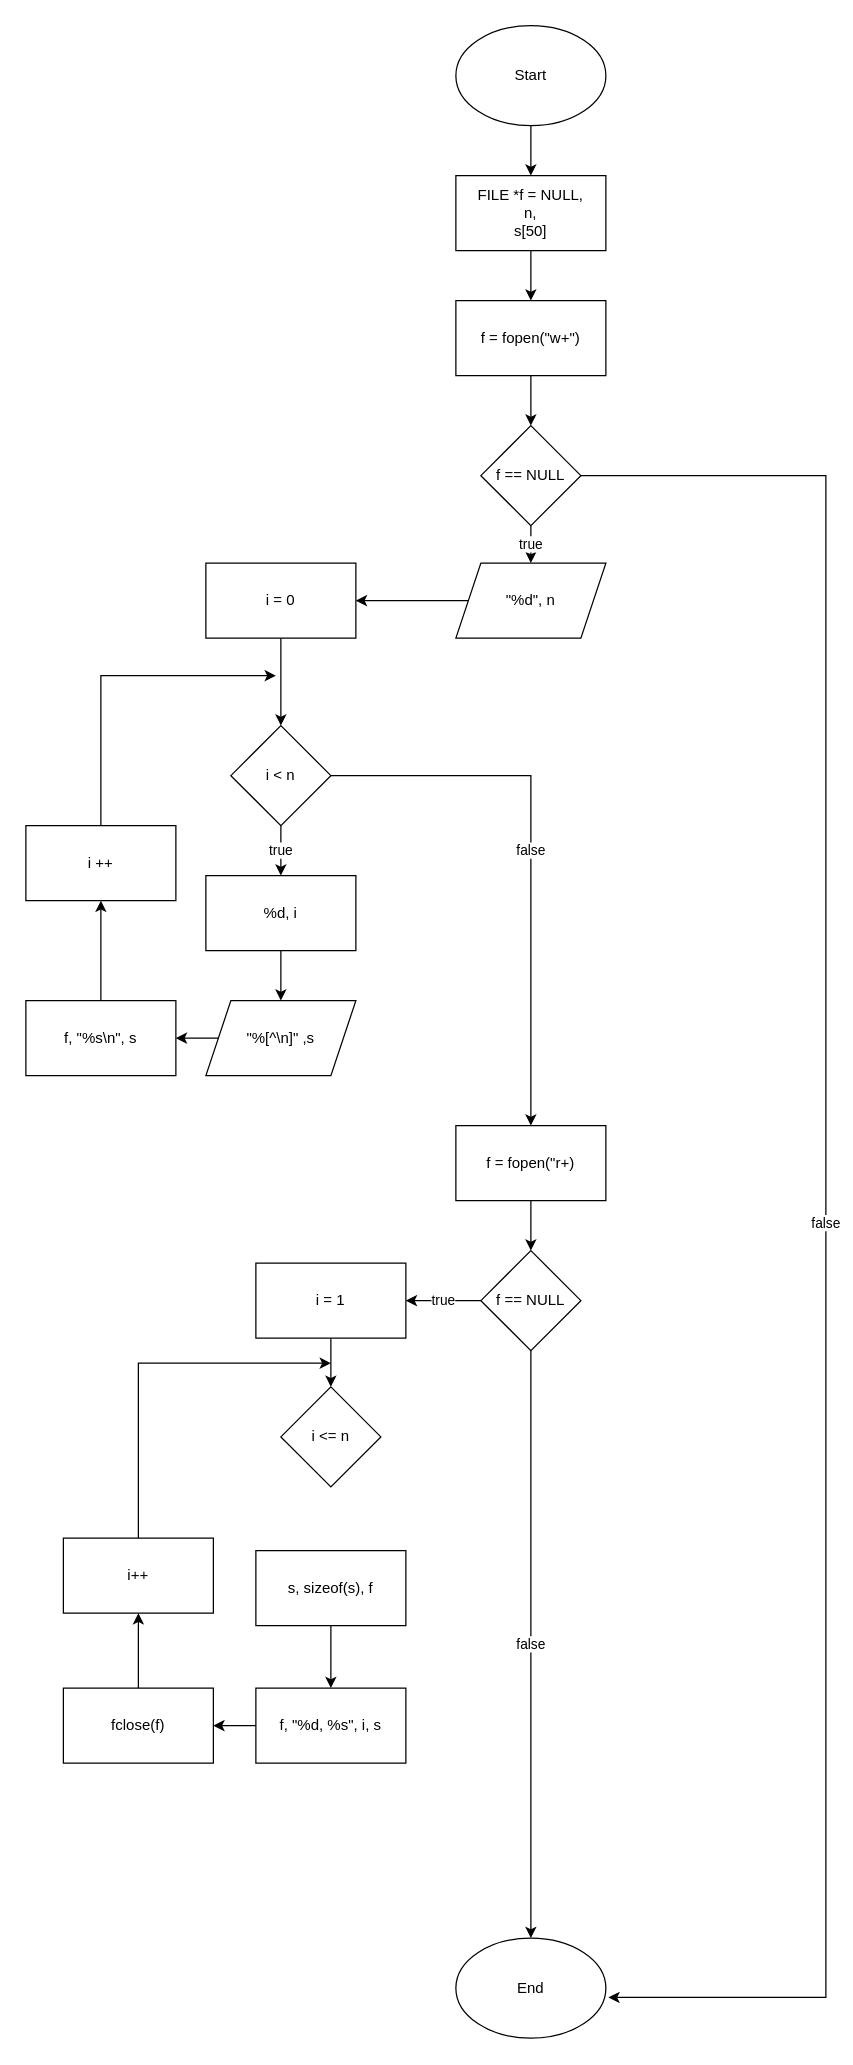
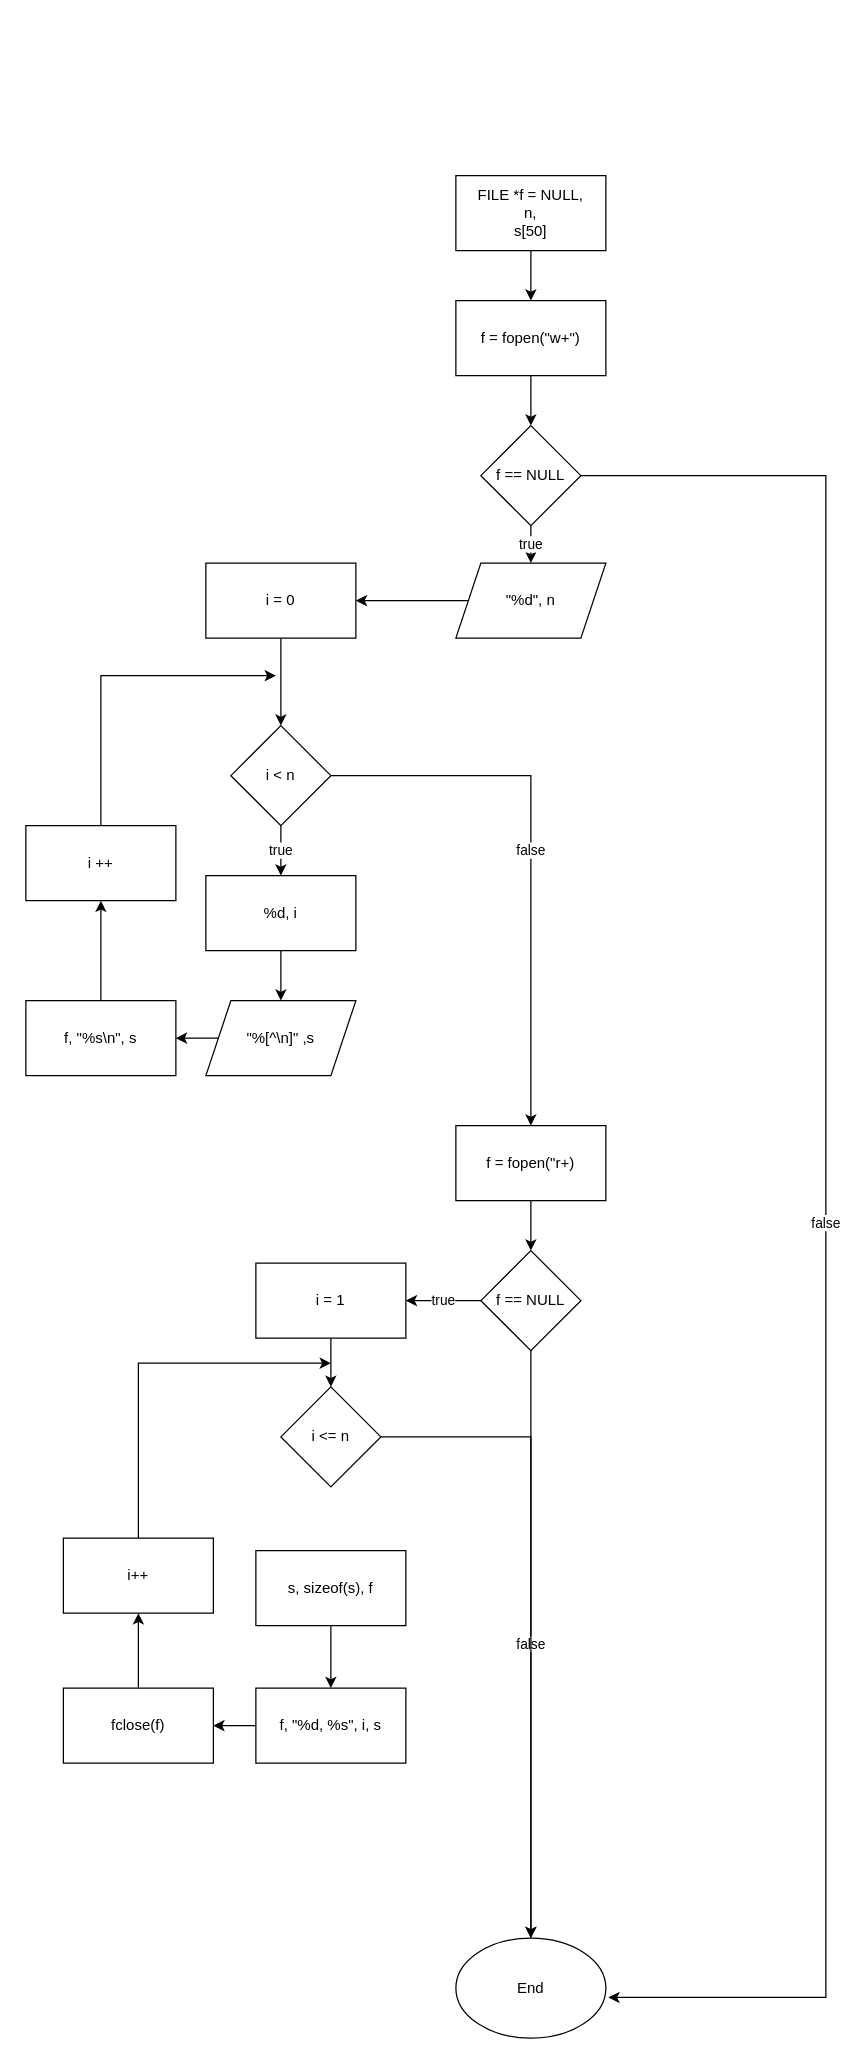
- <mxCell id="3" value="Start" style="ellipse;whiteSpace=wrap;html=1;" parent="1" vertex="1"><mxGeometry x="364" width="120" height="80" as="geometry" y="20" /></mxCell>
- <mxCell id="2" value="" style="edgeStyle=orthogonalEdgeStyle;rounded=0;orthogonalLoop=1;jettySize=auto;html=1;" parent="1" source="3" target="5" edge="1"><mxGeometry relative="1" as="geometry" /></mxCell>
+ <mxCell id="32" style="edgeStyle=orthogonalEdgeStyle;rounded=0;orthogonalLoop=1;jettySize=auto;html=1;exitX=1;exitY=0.5;exitDx=0;exitDy=0;entryX=0.5;entryY=0;entryDx=0;entryDy=0;" parent="1" source="33" target="28" edge="1"><mxGeometry relative="1" as="geometry" /></mxCell>
